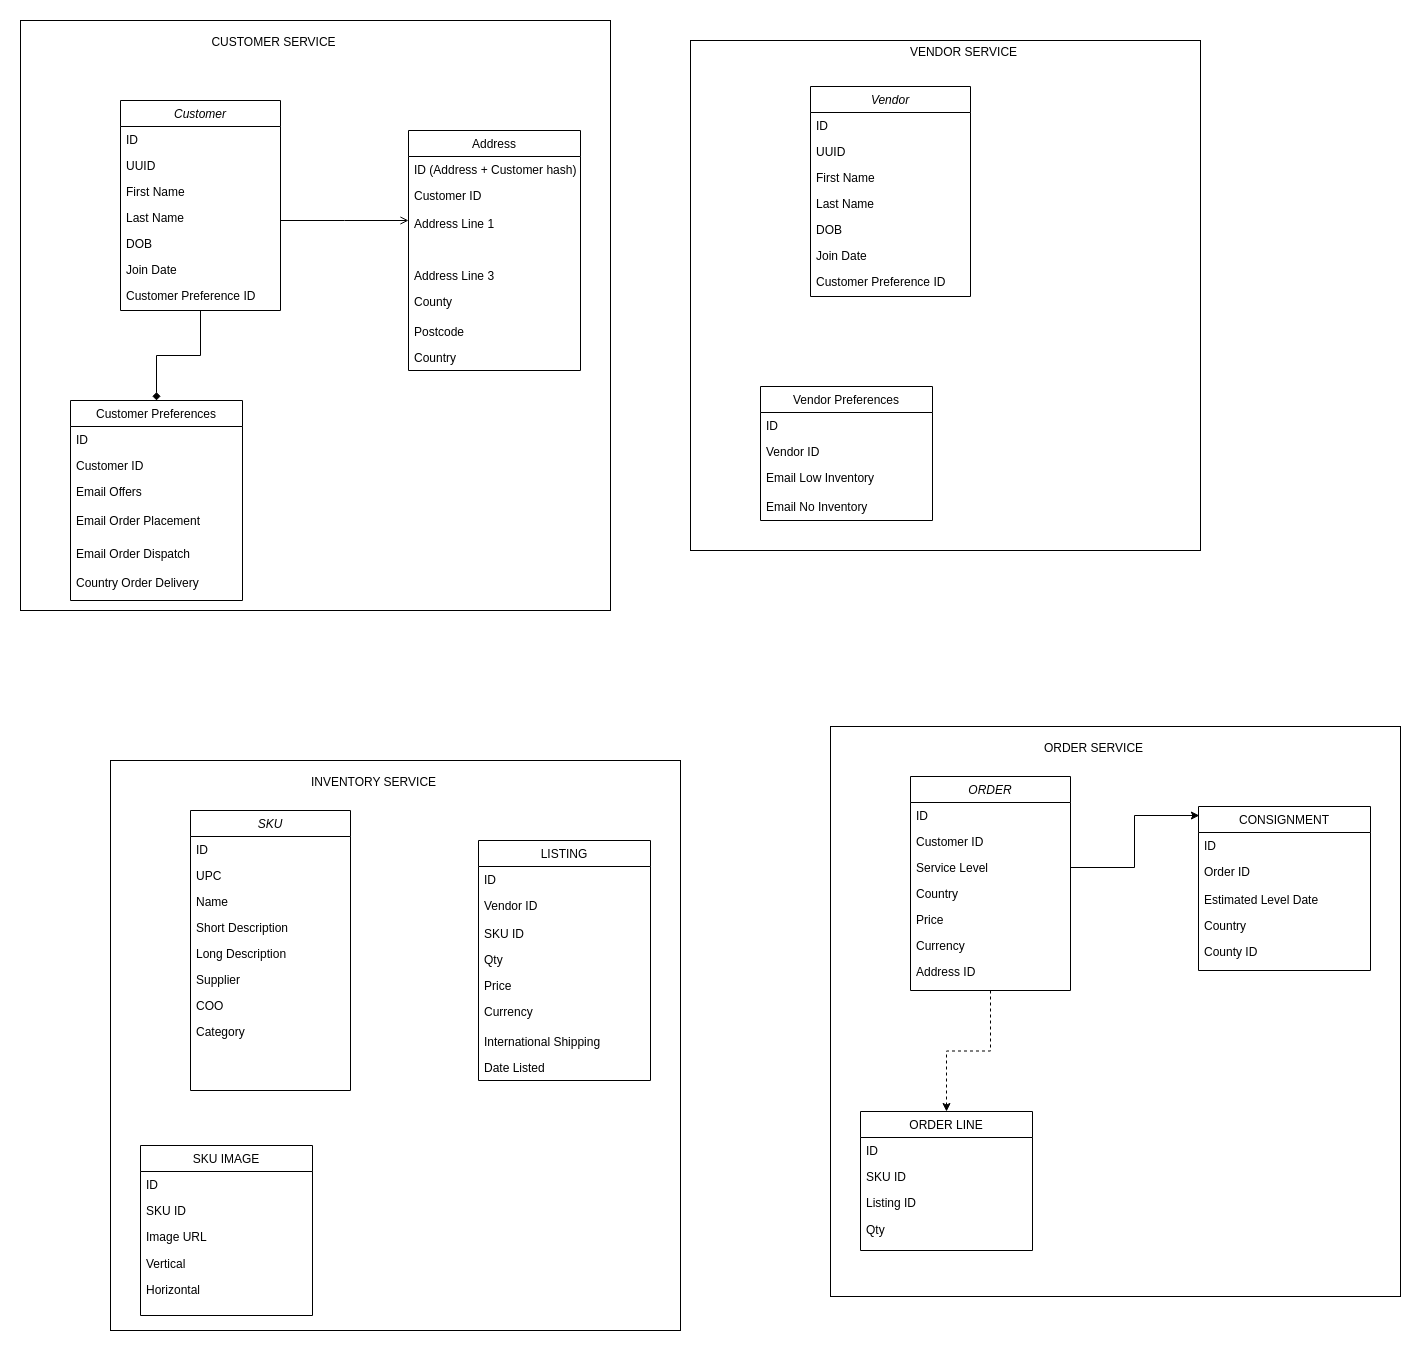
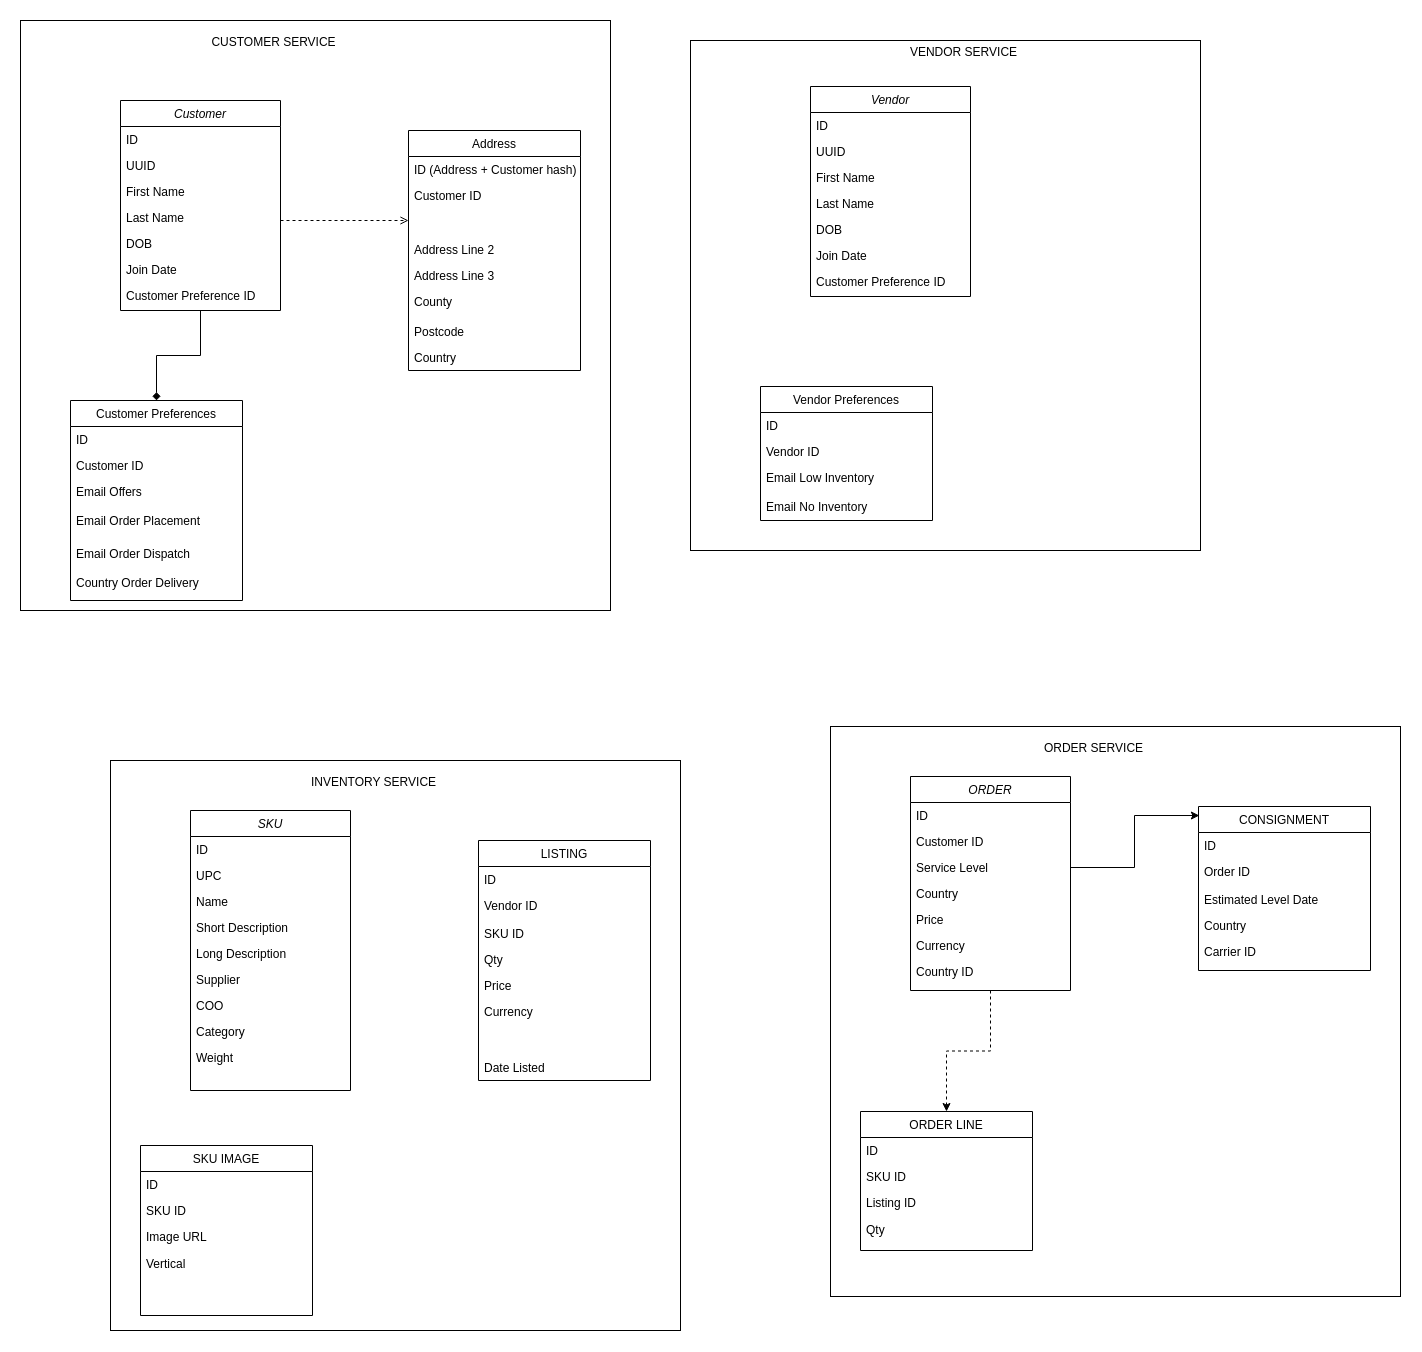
- <mxCell id="12" value="" style="endArrow=open;shadow=0;strokeWidth=1;rounded=0;curved=0;endFill=1;edgeStyle=elbowEdgeStyle;elbow=vertical;" parent="1" source="4" target="9" edge="1"><mxGeometry x="0.5" y="41" relative="1" as="geometry"><mxPoint x="280" y="202" as="sourcePoint" /><mxPoint x="440" y="202" as="targetPoint" /><mxPoint x="-40" y="32" as="offset" /></mxGeometry></mxCell>
+ <mxCell id="12" value="" style="endArrow=open;shadow=0;strokeWidth=1;rounded=0;curved=0;endFill=1;edgeStyle=elbowEdgeStyle;elbow=vertical;dashed=1;" parent="1" source="4" target="9" edge="1"><mxGeometry x="0.5" y="41" relative="1" as="geometry"><mxPoint x="280" y="202" as="sourcePoint" /><mxPoint x="440" y="202" as="targetPoint" /><mxPoint x="-40" y="32" as="offset" /></mxGeometry></mxCell>
- <mxCell id="17" value="Address Line 1" style="text;align=left;verticalAlign=top;spacingLeft=4;spacingRight=4;overflow=hidden;rotatable=0;points=[[0,0.5],[1,0.5]];portConstraint=eastwest;" vertex="1" parent="1"><mxGeometry x="408" y="210" width="172" height="26" as="geometry" /></mxCell>
+ <mxCell id="18" value="Address Line 2" style="text;align=left;verticalAlign=top;spacingLeft=4;spacingRight=4;overflow=hidden;rotatable=0;points=[[0,0.5],[1,0.5]];portConstraint=eastwest;" vertex="1" parent="1"><mxGeometry x="408" y="236" width="172" height="26" as="geometry" /></mxCell>
- <mxCell id="88" value="County ID" style="text;align=left;verticalAlign=top;spacingLeft=4;spacingRight=4;overflow=hidden;rotatable=0;points=[[0,0.5],[1,0.5]];portConstraint=eastwest;" vertex="1" parent="1"><mxGeometry x="1198" y="938" width="172" height="26" as="geometry" /></mxCell>
+ <mxCell id="88" value="Carrier ID" style="text;align=left;verticalAlign=top;spacingLeft=4;spacingRight=4;overflow=hidden;rotatable=0;points=[[0,0.5],[1,0.5]];portConstraint=eastwest;" vertex="1" parent="1"><mxGeometry x="1198" y="938" width="172" height="26" as="geometry" /></mxCell>
- <mxCell id="83" value="Address ID" style="text;align=left;verticalAlign=top;spacingLeft=4;spacingRight=4;overflow=hidden;rotatable=0;points=[[0,0.5],[1,0.5]];portConstraint=eastwest;" vertex="1" parent="1"><mxGeometry x="910" y="958" width="160" height="26" as="geometry" /></mxCell>
+ <mxCell id="83" value="Country ID" style="text;align=left;verticalAlign=top;spacingLeft=4;spacingRight=4;overflow=hidden;rotatable=0;points=[[0,0.5],[1,0.5]];portConstraint=eastwest;" vertex="1" parent="1"><mxGeometry x="910" y="958" width="160" height="26" as="geometry" /></mxCell>
- <mxCell id="63" value="International Shipping" style="text;align=left;verticalAlign=top;spacingLeft=4;spacingRight=4;overflow=hidden;rotatable=0;points=[[0,0.5],[1,0.5]];portConstraint=eastwest;" vertex="1" parent="1"><mxGeometry x="478" y="1028" width="172" height="26" as="geometry" /></mxCell>
+ <mxCell id="71" value="Weight" style="text;align=left;verticalAlign=top;spacingLeft=4;spacingRight=4;overflow=hidden;rotatable=0;points=[[0,0.5],[1,0.5]];portConstraint=eastwest;" vertex="1" parent="1"><mxGeometry x="190" y="1044" width="160" height="26" as="geometry" /></mxCell>
- <mxCell id="68" value="Horizontal" style="text;align=left;verticalAlign=top;spacingLeft=4;spacingRight=4;overflow=hidden;rotatable=0;points=[[0,0.5],[1,0.5]];portConstraint=eastwest;" vertex="1" parent="1"><mxGeometry x="140" y="1276" width="172" height="26" as="geometry" /></mxCell>
